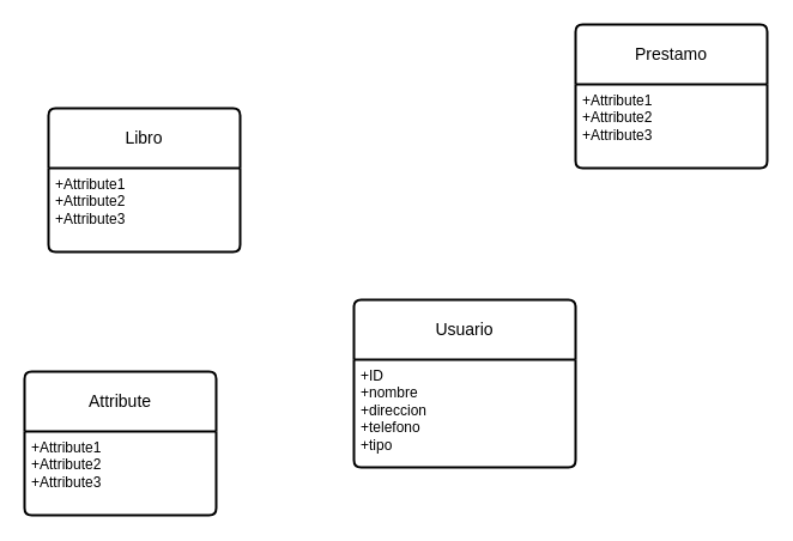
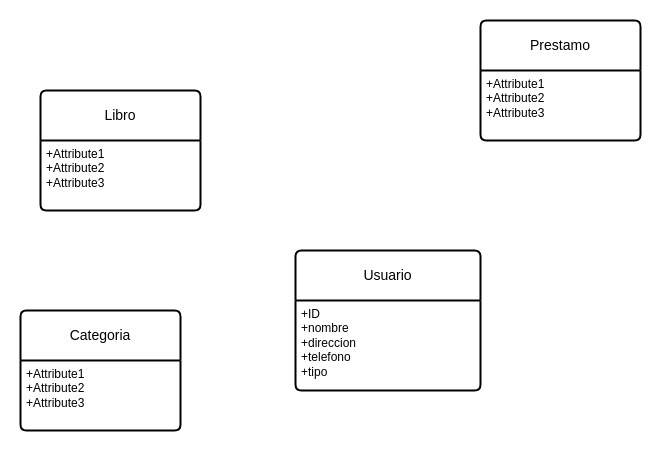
- <mxCell id="8" value="Attribute" style="swimlane;childLayout=stackLayout;horizontal=1;startSize=50;horizontalStack=0;rounded=1;fontSize=14;fontStyle=0;strokeWidth=2;resizeParent=0;resizeLast=1;shadow=0;dashed=0;align=center;arcSize=4;whiteSpace=wrap;html=1;" vertex="1" parent="1"><mxGeometry x="20" y="310" width="160" height="120" as="geometry" /></mxCell>
+ <mxCell id="8" value="Categoria" style="swimlane;childLayout=stackLayout;horizontal=1;startSize=50;horizontalStack=0;rounded=1;fontSize=14;fontStyle=0;strokeWidth=2;resizeParent=0;resizeLast=1;shadow=0;dashed=0;align=center;arcSize=4;whiteSpace=wrap;html=1;" vertex="1" parent="1"><mxGeometry x="20" y="310" width="160" height="120" as="geometry" /></mxCell>
